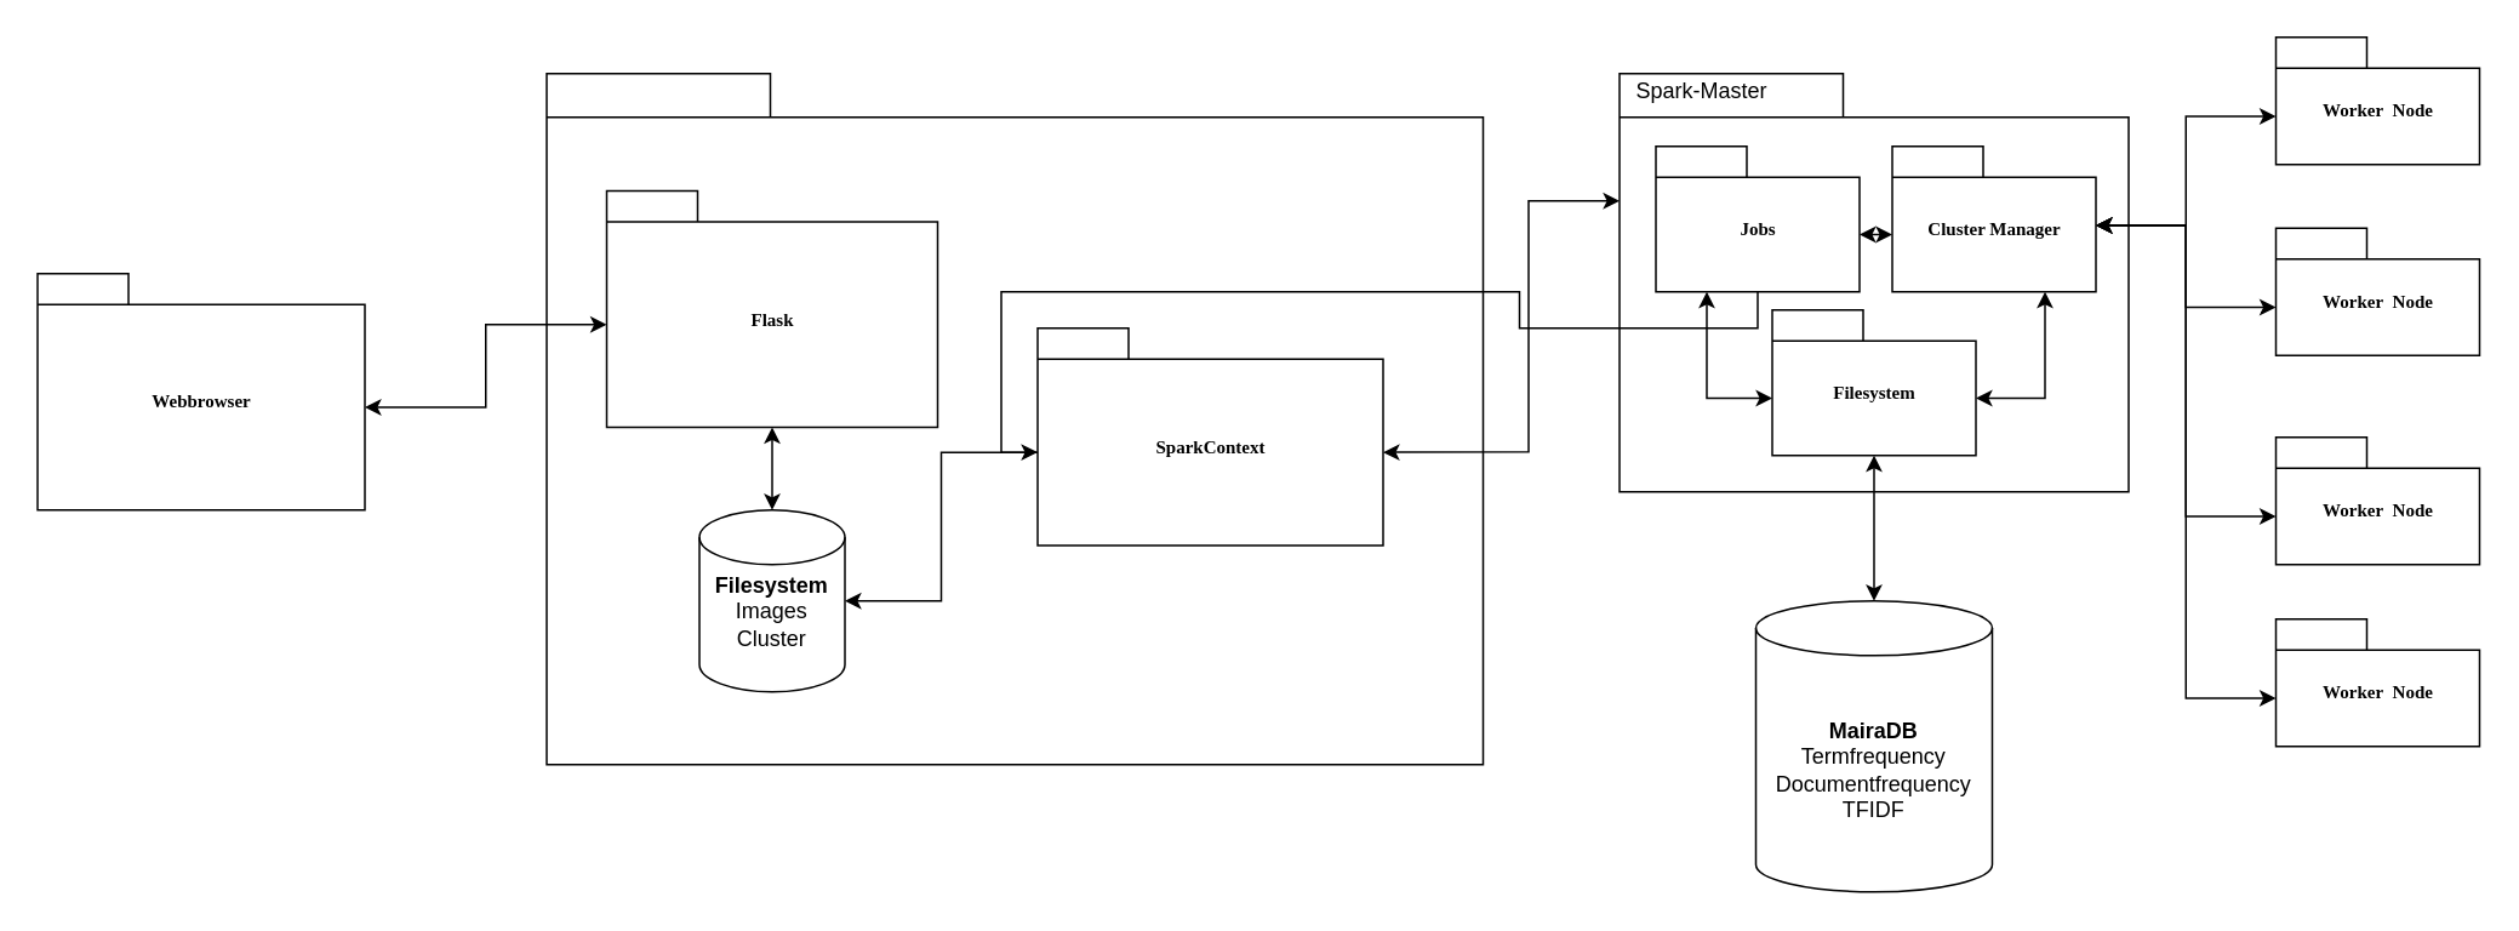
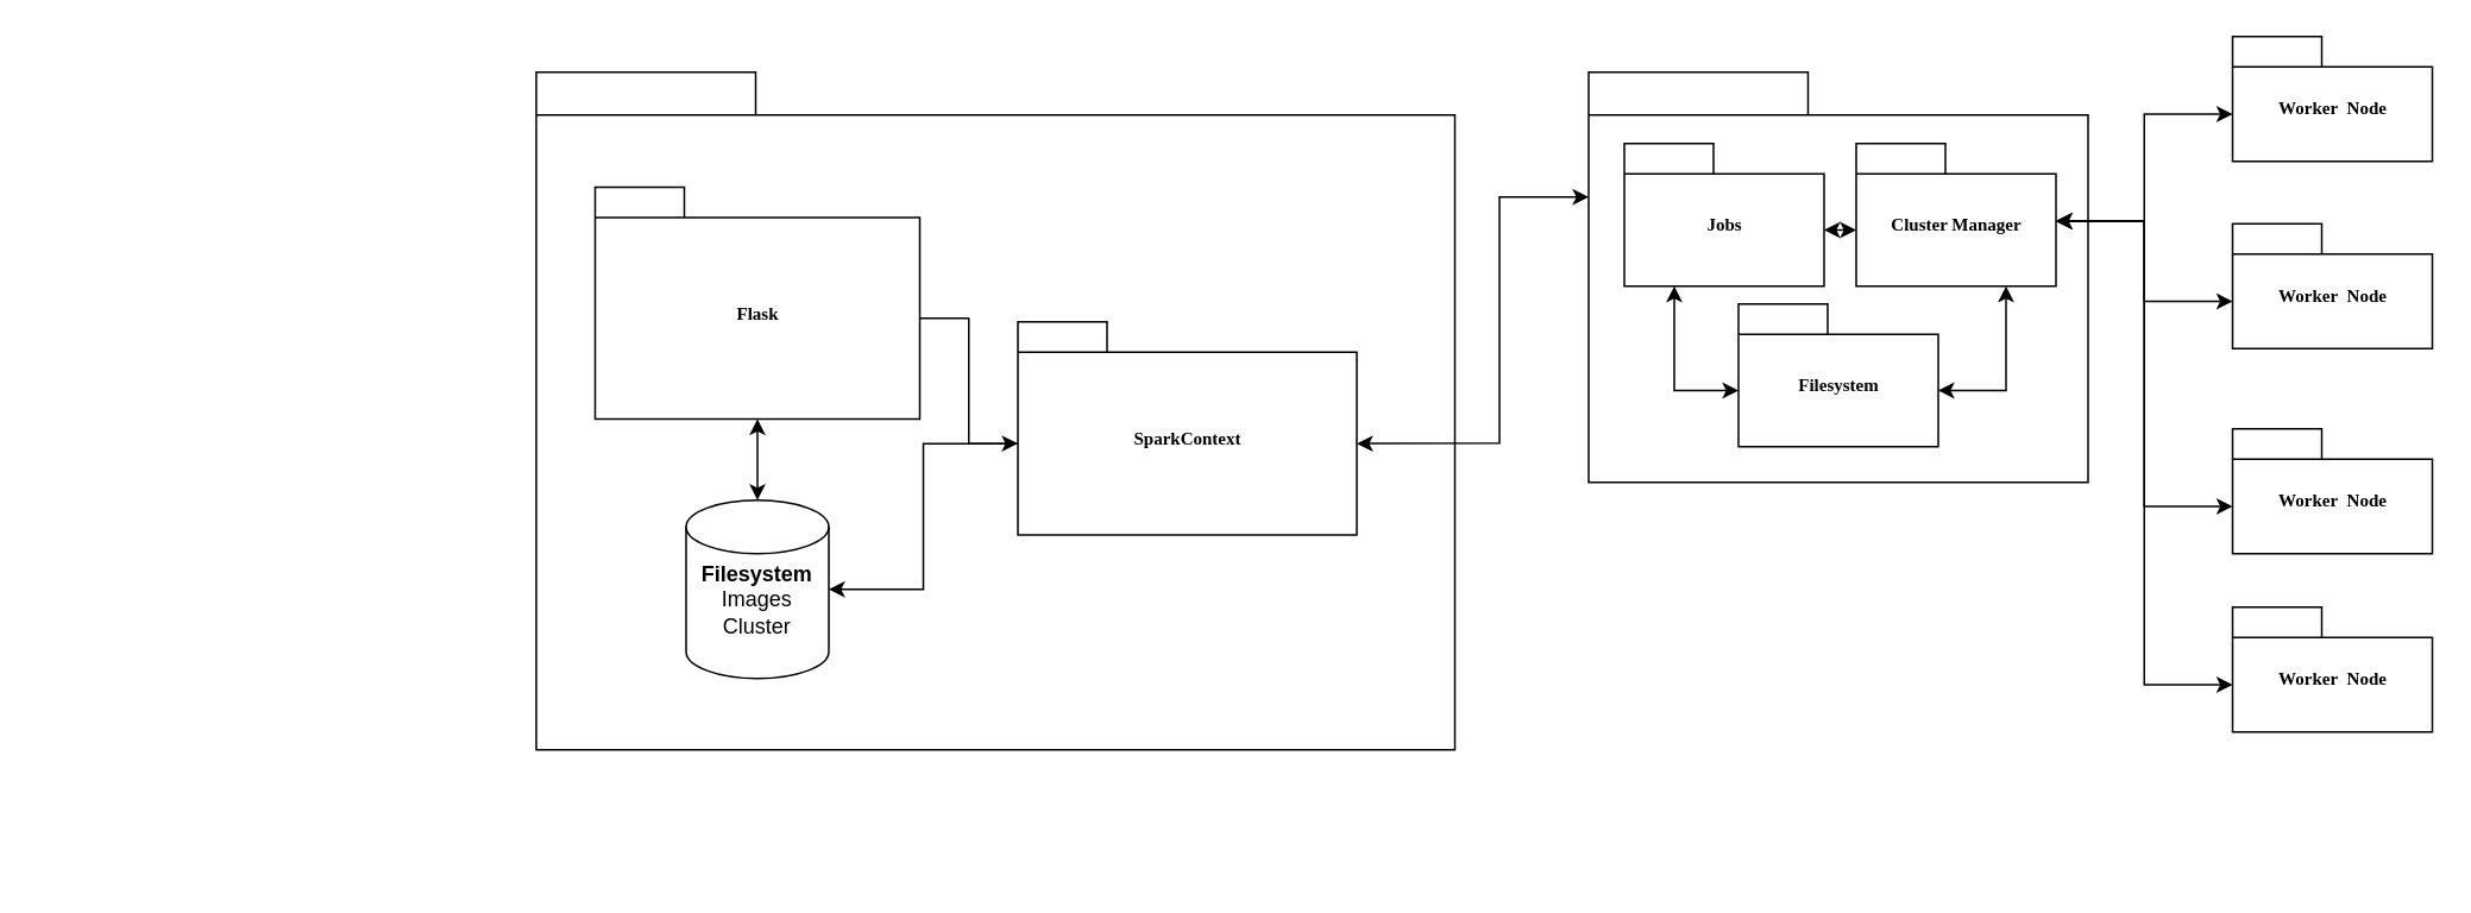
- <mxCell id="6" value="Spark-Master" style="text;html=1;align=center;verticalAlign=middle;resizable=0;points=[];autosize=1;strokeColor=none;fillColor=none;" vertex="1" parent="2"><mxGeometry width="90" height="20" as="geometry" /></mxCell>
- <mxCell id="15" style="edgeStyle=orthogonalEdgeStyle;rounded=0;orthogonalLoop=1;jettySize=auto;html=1;exitX=0;exitY=0;exitDx=0;exitDy=68.25;exitPerimeter=0;startArrow=classic;startFill=1;endArrow=none;endFill=0;" edge="1" parent="1" source="17" target="9"><mxGeometry relative="1" as="geometry" /></mxCell>
+ <mxCell id="15" style="edgeStyle=orthogonalEdgeStyle;rounded=0;orthogonalLoop=1;jettySize=auto;html=1;exitX=0;exitY=0;exitDx=0;exitDy=68.25;exitPerimeter=0;entryX=0;entryY=0;entryDx=182;entryDy=73.5;entryPerimeter=0;startArrow=classic;startFill=1;endArrow=none;endFill=0;" edge="1" parent="1" source="17" target="14"><mxGeometry relative="1" as="geometry" /></mxCell>
- <mxCell id="29" style="edgeStyle=orthogonalEdgeStyle;rounded=0;orthogonalLoop=1;jettySize=auto;html=1;exitX=0;exitY=0;exitDx=180;exitDy=73.5;exitPerimeter=0;entryX=0;entryY=0;entryDx=0;entryDy=73.5;entryPerimeter=0;startArrow=classic;startFill=1;endArrow=classic;endFill=1;" edge="1" parent="1" source="30" target="14"><mxGeometry relative="1" as="geometry" /></mxCell>
- <mxCell id="30" value="Webbrowser" style="shape=folder;fontStyle=1;spacingTop=10;tabWidth=50;tabHeight=17;tabPosition=left;html=1;rounded=0;shadow=0;comic=0;labelBackgroundColor=none;strokeColor=#000000;strokeWidth=1;fillColor=#ffffff;fontFamily=Verdana;fontSize=10;fontColor=#000000;align=center;" vertex="1" parent="1"><mxGeometry x="20" y="150" width="180" height="130" as="geometry" /></mxCell>
- <mxCell id="28" value="" style="endArrow=classic;startArrow=classic;html=1;rounded=0;entryX=0.5;entryY=1;entryDx=0;entryDy=0;entryPerimeter=0;exitX=0.5;exitY=0;exitDx=0;exitDy=0;exitPerimeter=0;" edge="1" parent="1" source="13" target="10"><mxGeometry width="50" height="50" relative="1" as="geometry"><mxPoint x="670" y="420" as="sourcePoint" /><mxPoint x="720" y="370" as="targetPoint" /></mxGeometry></mxCell>
- <mxCell id="13" value="&lt;div&gt;&lt;b&gt;MairaDB&lt;/b&gt;&lt;/div&gt;&lt;div&gt;Termfrequency&lt;/div&gt;&lt;div&gt;Documentfrequency&lt;/div&gt;&lt;div&gt;TFIDF&lt;br&gt;&lt;/div&gt;" style="shape=cylinder3;whiteSpace=wrap;html=1;boundedLbl=1;backgroundOutline=1;size=15;" vertex="1" parent="1"><mxGeometry x="965" y="330" width="130" height="160" as="geometry" /></mxCell>
